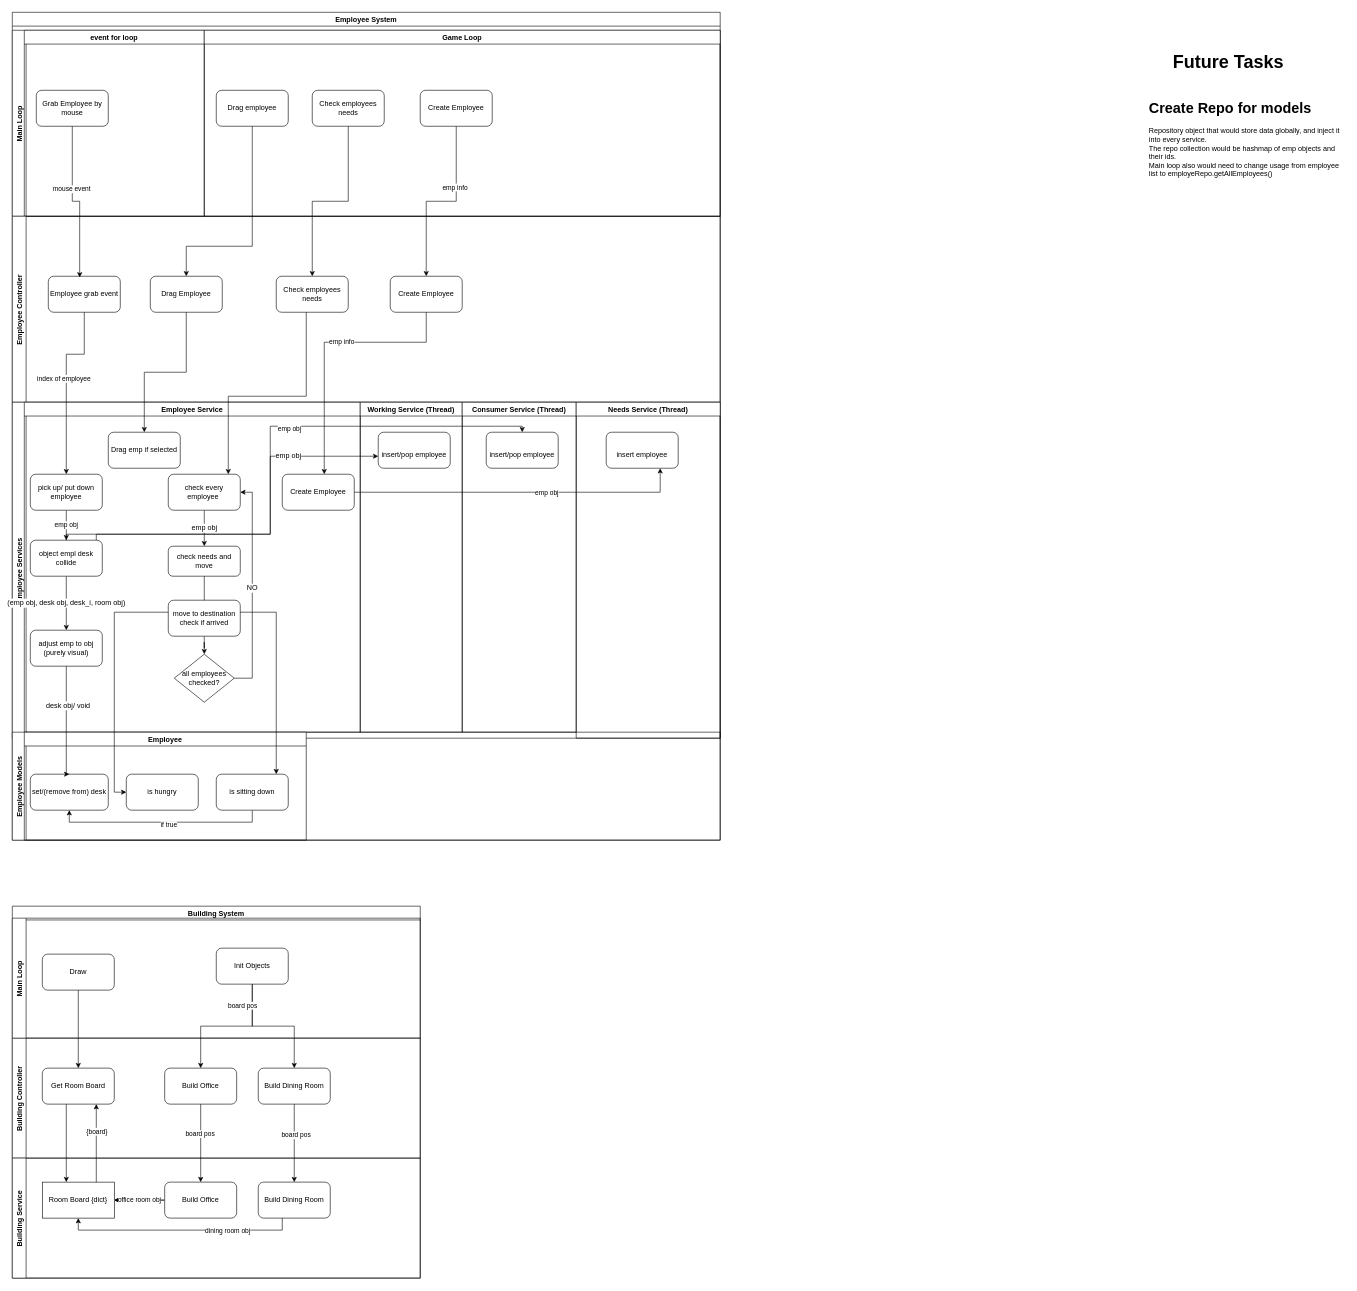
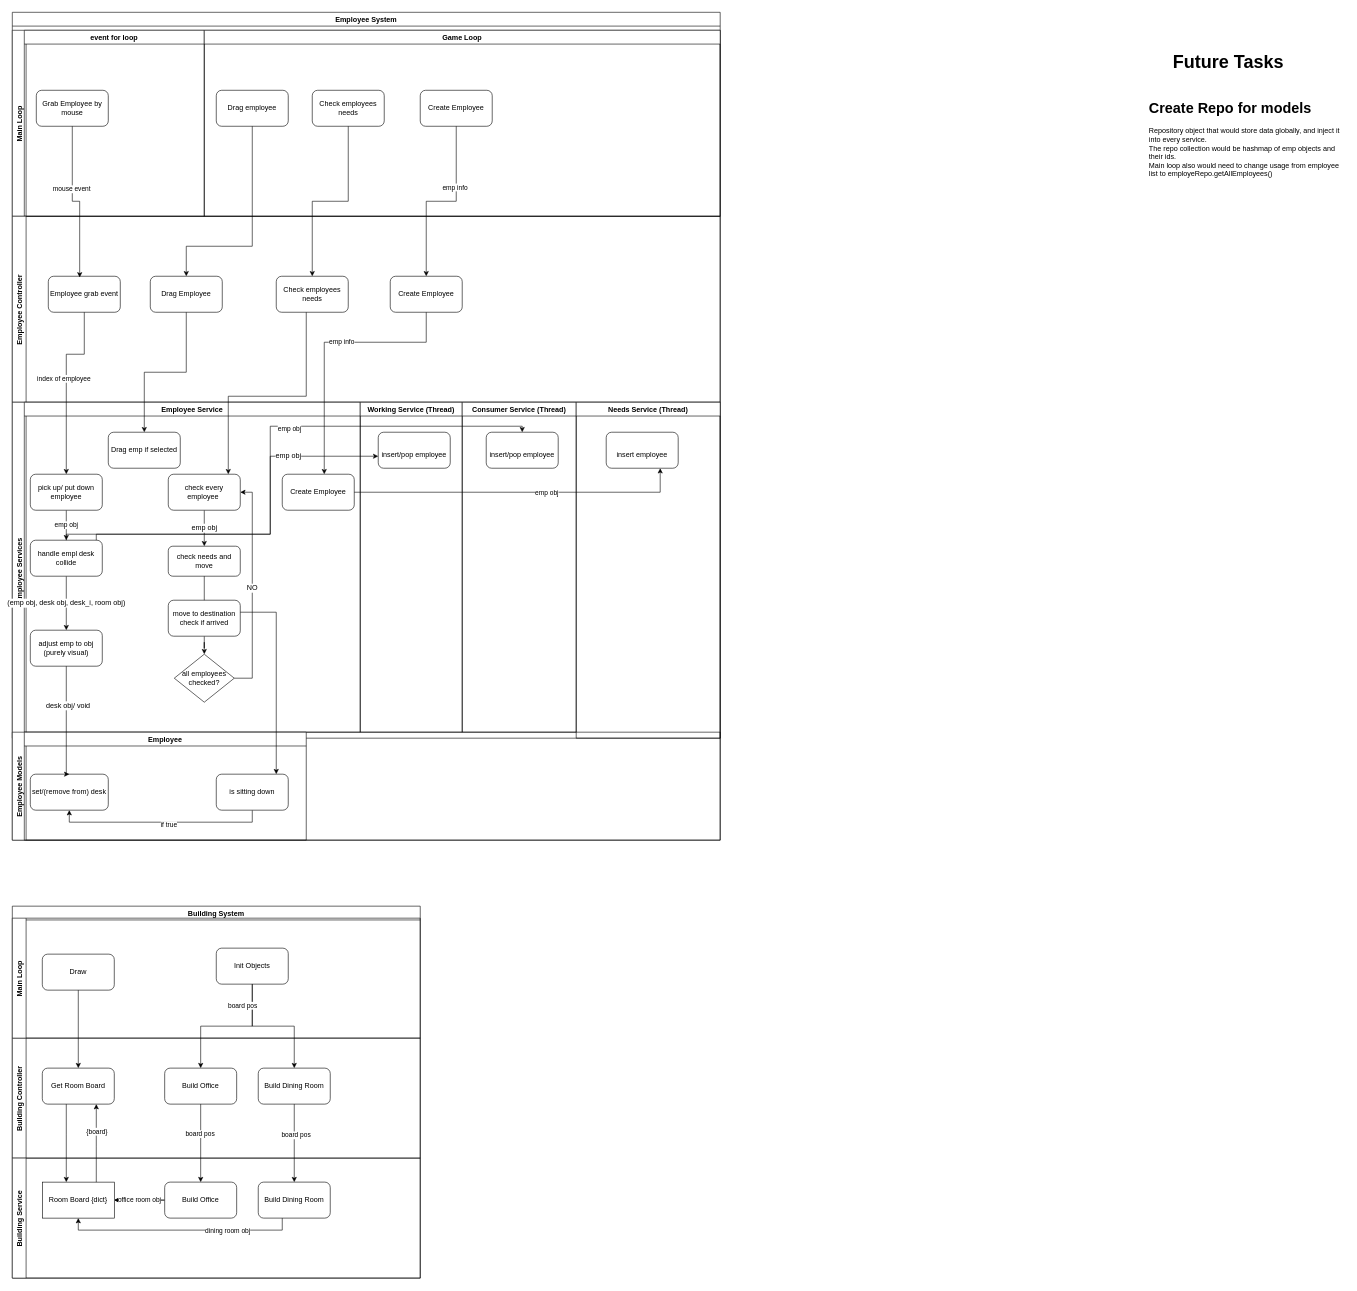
- <mxCell id="22" value="object empl desk collide" style="rounded=1;whiteSpace=wrap;html=1;" parent="18" vertex="1"><mxGeometry x="10" y="230" width="120" height="60" as="geometry" /></mxCell>
+ <mxCell id="22" value="handle empl desk collide" style="rounded=1;whiteSpace=wrap;html=1;" parent="18" vertex="1"><mxGeometry x="10" y="230" width="120" height="60" as="geometry" /></mxCell>
- <mxCell id="60" style="edgeStyle=orthogonalEdgeStyle;rounded=0;orthogonalLoop=1;jettySize=auto;html=1;entryX=0;entryY=0.5;entryDx=0;entryDy=0;fontSize=12;" parent="2" source="31" target="48" edge="1"><mxGeometry relative="1" as="geometry"><Array as="points"><mxPoint x="170" y="1000" /><mxPoint x="170" y="1300" /></Array></mxGeometry></mxCell>
- <mxCell id="48" value="is hungry" style="rounded=1;whiteSpace=wrap;html=1;fontSize=12;" parent="46" vertex="1"><mxGeometry x="170" y="70" width="120" height="60" as="geometry" /></mxCell>
